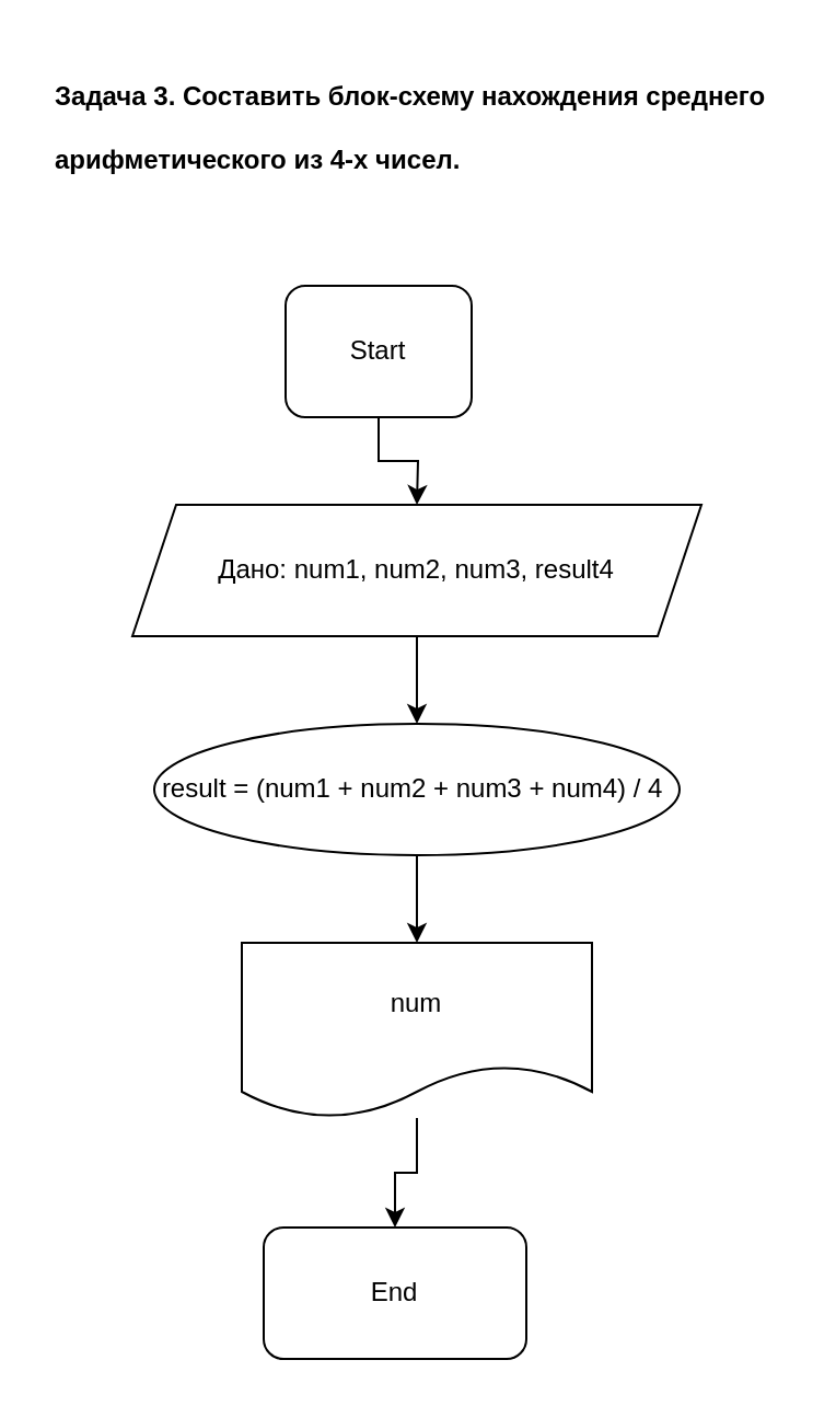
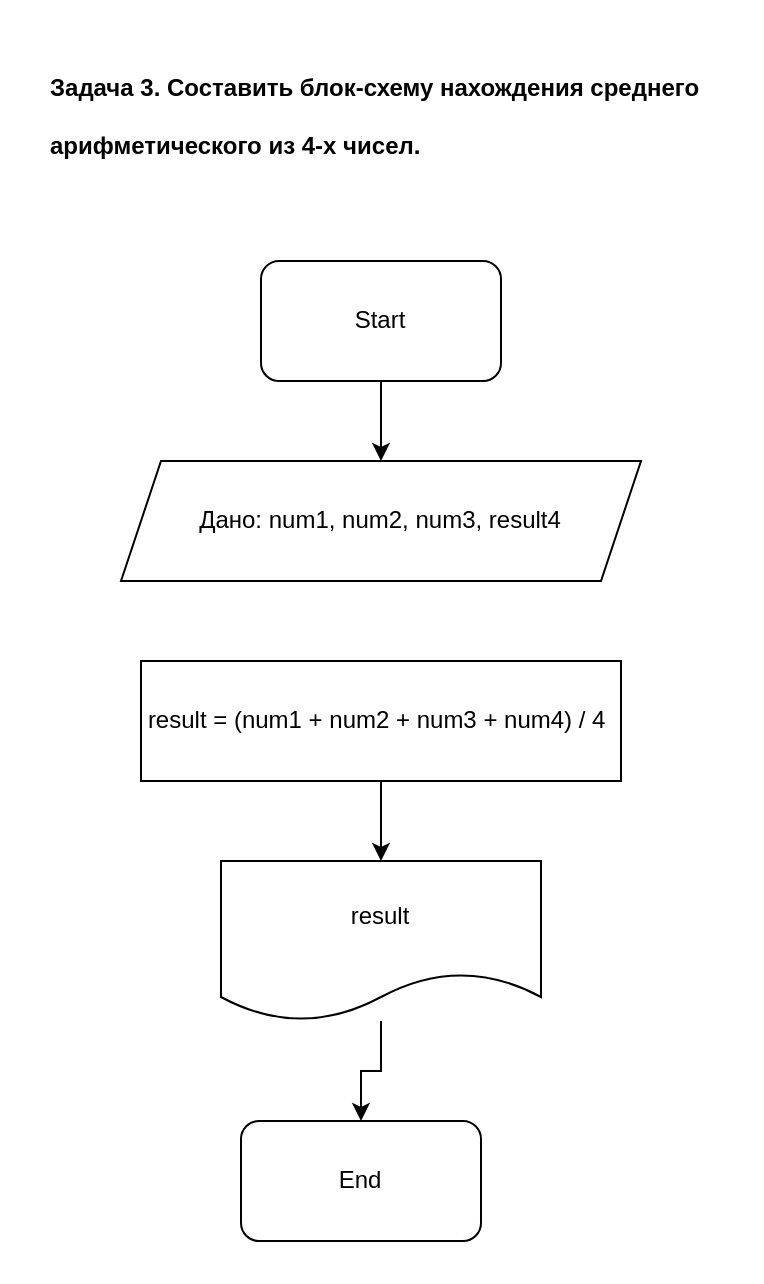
- <mxCell id="3" value="Start" style="rounded=1;whiteSpace=wrap;html=1;" vertex="1" parent="1"><mxGeometry x="130" y="130" width="85" height="60" as="geometry" /></mxCell>
+ <mxCell id="3" value="Start" style="rounded=1;whiteSpace=wrap;html=1;" vertex="1" parent="1"><mxGeometry x="130" y="130" width="120" height="60" as="geometry" /></mxCell>
- <mxCell id="8" value="" style="edgeStyle=orthogonalEdgeStyle;rounded=0;orthogonalLoop=1;jettySize=auto;html=1;" edge="1" parent="1" source="9" target="11"><mxGeometry relative="1" as="geometry" /></mxCell>
- <mxCell id="11" value="result = (num1 + num2 + num3 + num4) / 4&amp;nbsp;" style="ellipse;whiteSpace=wrap;html=1;" vertex="1" parent="1"><mxGeometry x="70" y="330" width="240" height="60" as="geometry" /></mxCell>
+ <mxCell id="11" value="result = (num1 + num2 + num3 + num4) / 4&amp;nbsp;" style="rounded=0;whiteSpace=wrap;html=1;" vertex="1" parent="1"><mxGeometry x="70" y="330" width="240" height="60" as="geometry" /></mxCell>
- <mxCell id="5" value="num" style="shape=document;whiteSpace=wrap;html=1;boundedLbl=1;" vertex="1" parent="1"><mxGeometry x="110" y="430" width="160" height="80" as="geometry" /></mxCell>
+ <mxCell id="5" value="result" style="shape=document;whiteSpace=wrap;html=1;boundedLbl=1;" vertex="1" parent="1"><mxGeometry x="110" y="430" width="160" height="80" as="geometry" /></mxCell>
